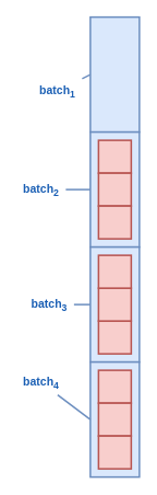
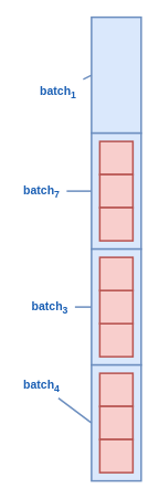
- <mxCell id="18" value="&lt;font color=&quot;#1a5fb4&quot;&gt;&lt;b&gt;&lt;font style=&quot;font-size: 14px;&quot;&gt;batch&lt;sub&gt;2&lt;/sub&gt;&lt;/font&gt;&lt;/b&gt;&lt;/font&gt;" style="text;html=1;align=center;verticalAlign=middle;whiteSpace=wrap;rounded=0;" parent="1" vertex="1"><mxGeometry x="20" y="215" width="60" height="30" as="geometry" /></mxCell>
+ <mxCell id="18" value="&lt;font color=&quot;#1a5fb4&quot;&gt;&lt;b&gt;&lt;font style=&quot;font-size: 14px;&quot;&gt;batch&lt;sub&gt;7&lt;/sub&gt;&lt;/font&gt;&lt;/b&gt;&lt;/font&gt;" style="text;html=1;align=center;verticalAlign=middle;whiteSpace=wrap;rounded=0;" parent="1" vertex="1"><mxGeometry x="20" y="215" width="60" height="30" as="geometry" /></mxCell>
